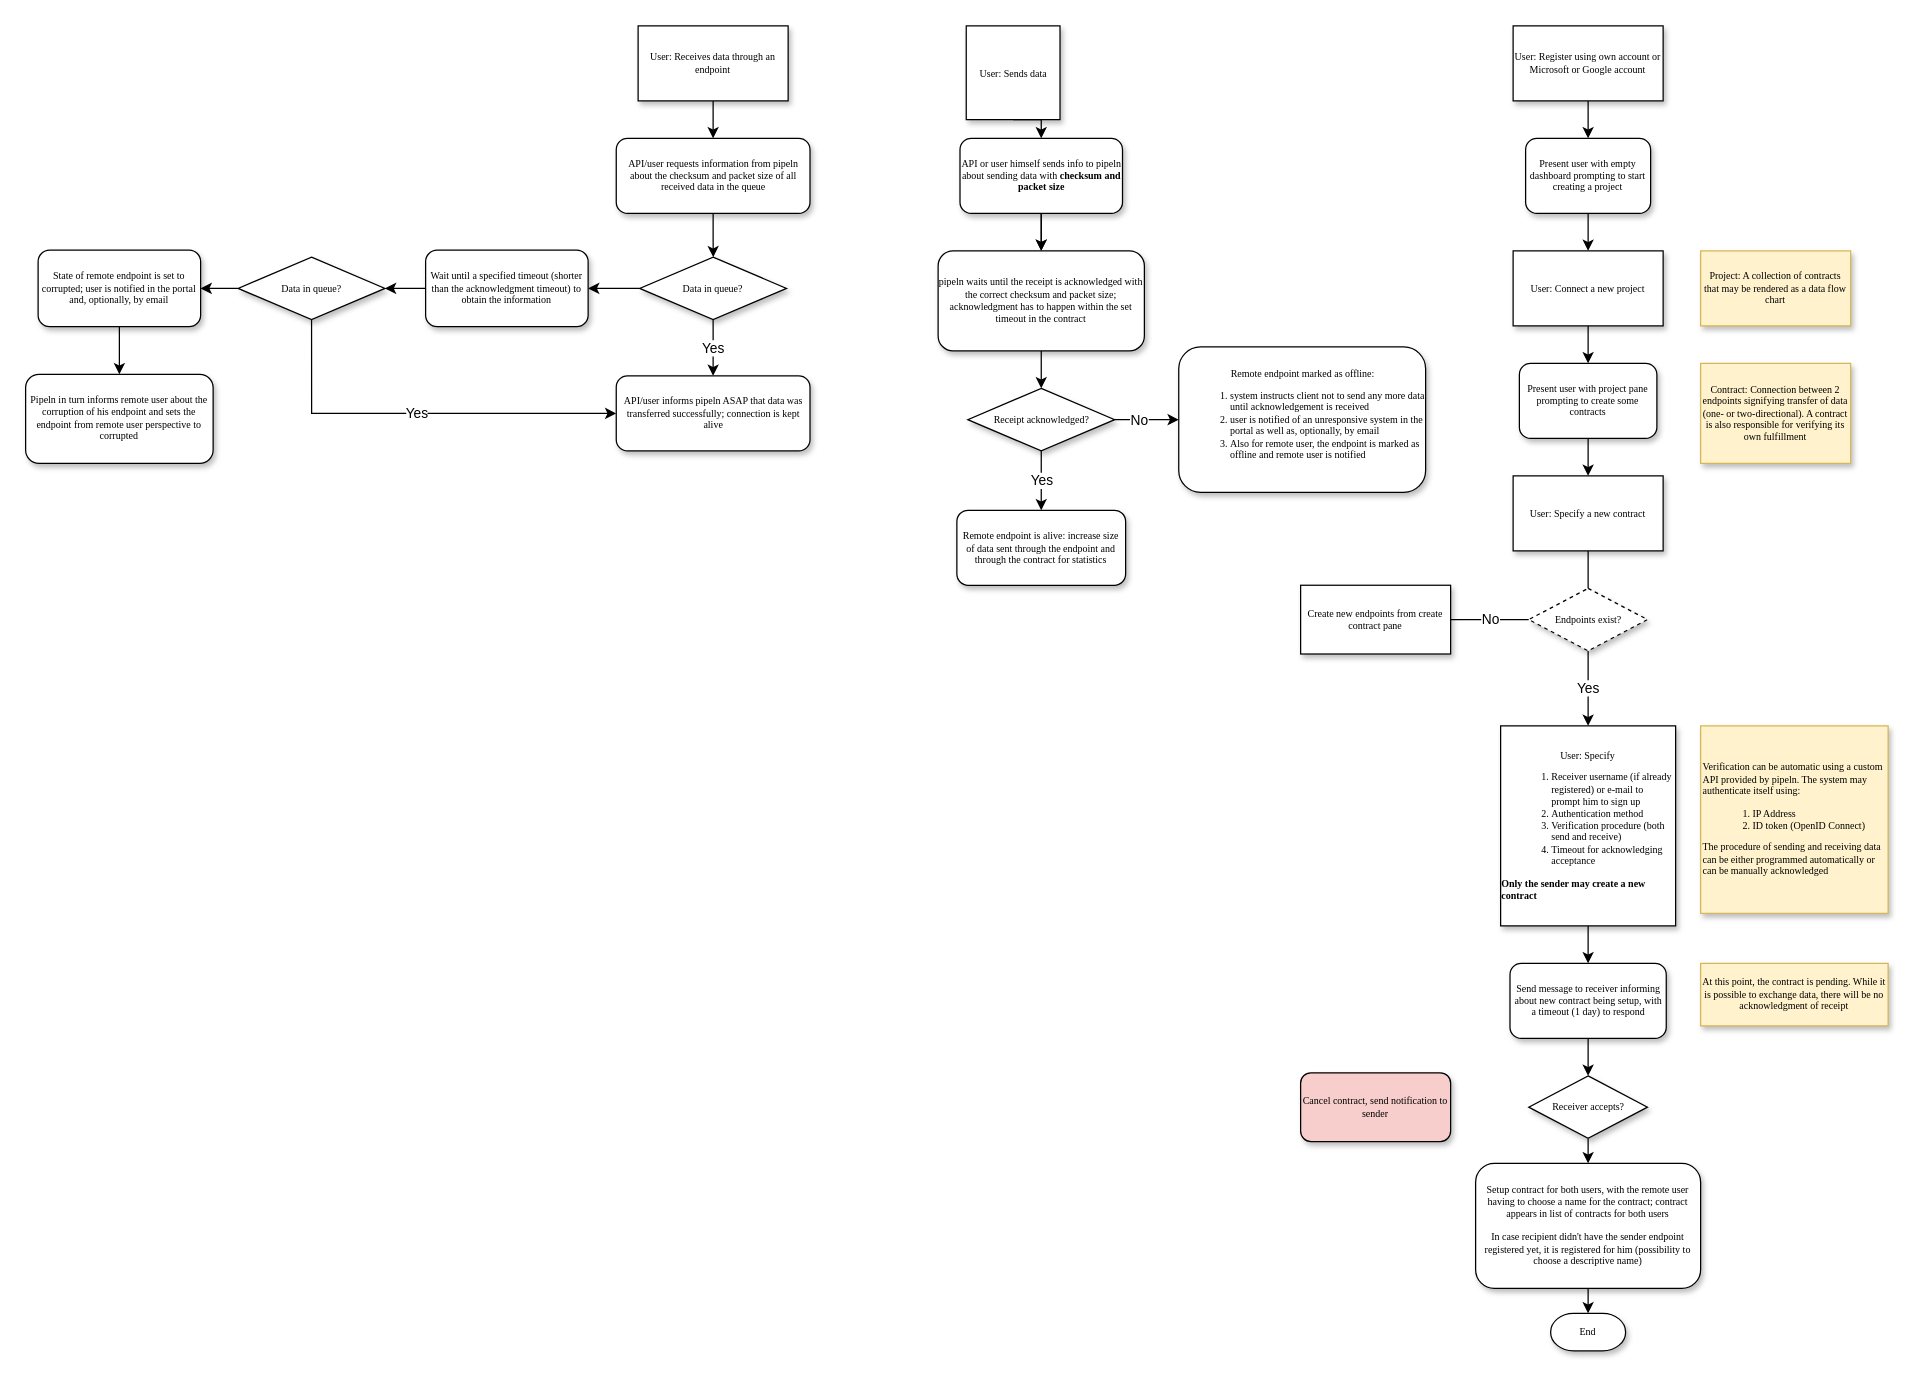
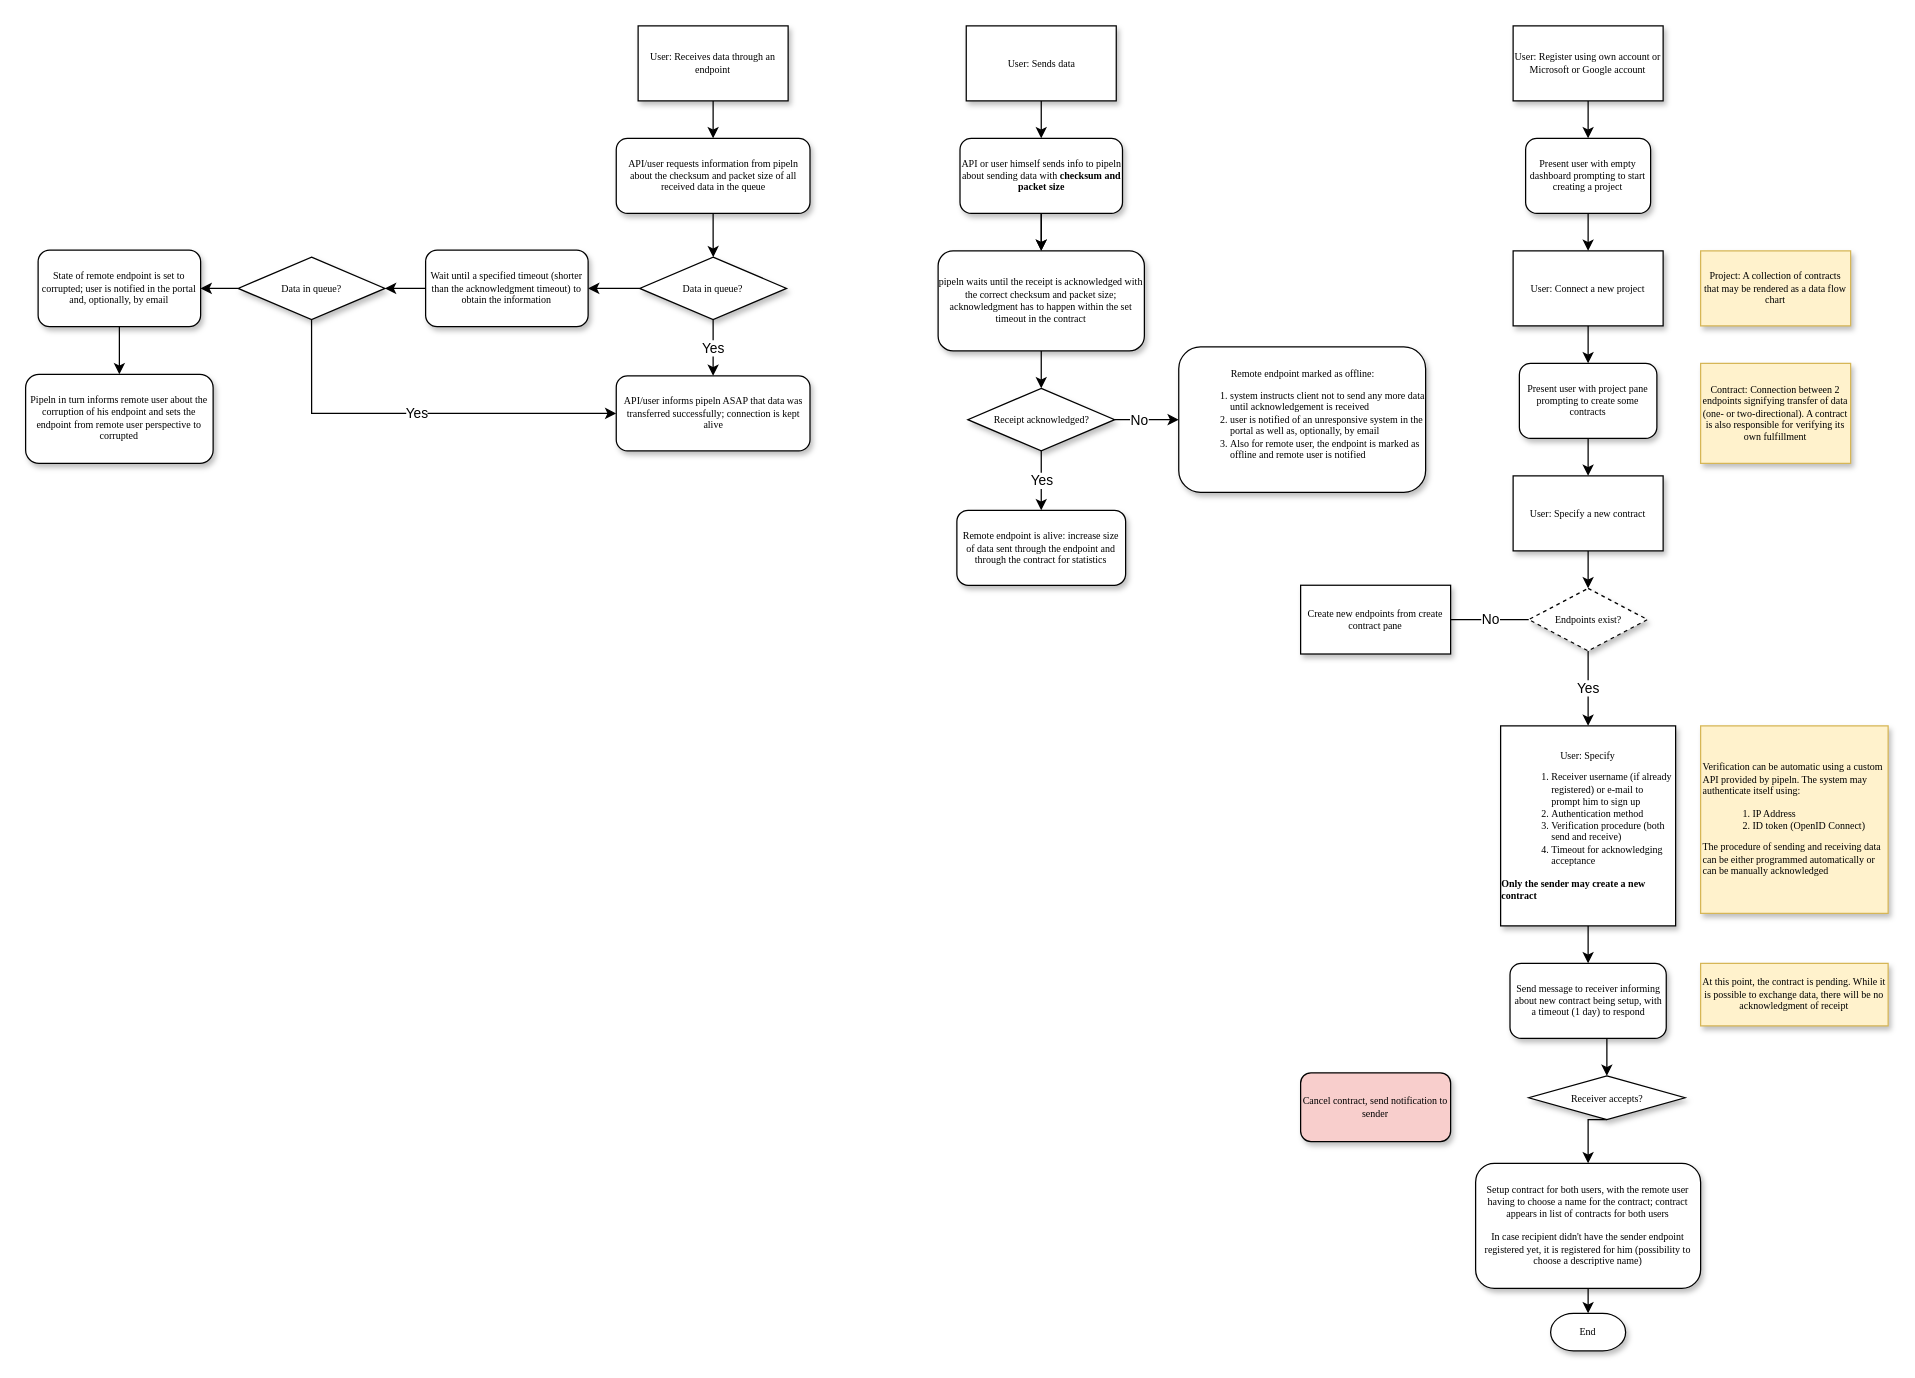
- <mxCell id="31" value="User: Sends data" style="rounded=0;whiteSpace=wrap;html=1;shadow=1;labelBackgroundColor=none;strokeWidth=1;fontFamily=Verdana;fontSize=8;align=center;" parent="1" vertex="1"><mxGeometry x="772.5" y="20" width="75" height="75" as="geometry" /></mxCell>
+ <mxCell id="31" value="User: Sends data" style="rounded=0;whiteSpace=wrap;html=1;shadow=1;labelBackgroundColor=none;strokeWidth=1;fontFamily=Verdana;fontSize=8;align=center;" parent="1" vertex="1"><mxGeometry x="772.5" y="20" width="120" height="60" as="geometry" /></mxCell>
- <mxCell id="11" style="edgeStyle=orthogonalEdgeStyle;rounded=0;orthogonalLoop=1;jettySize=auto;html=1;exitX=0.5;exitY=1;exitDx=0;exitDy=0;entryX=0.5;entryY=0;entryDx=0;entryDy=0;endArrow=none;" parent="1" source="12" target="16" edge="1"><mxGeometry relative="1" as="geometry" /></mxCell>
+ <mxCell id="11" style="edgeStyle=orthogonalEdgeStyle;rounded=0;orthogonalLoop=1;jettySize=auto;html=1;exitX=0.5;exitY=1;exitDx=0;exitDy=0;entryX=0.5;entryY=0;entryDx=0;entryDy=0;" parent="1" source="12" target="16" edge="1"><mxGeometry relative="1" as="geometry" /></mxCell>
- <mxCell id="26" value="Receiver accepts?" style="rhombus;whiteSpace=wrap;html=1;rounded=0;shadow=1;labelBackgroundColor=none;strokeWidth=1;fontFamily=Verdana;fontSize=8;align=center;" parent="1" vertex="1"><mxGeometry x="1222.5" y="860" width="95" height="50" as="geometry" /></mxCell>
+ <mxCell id="26" value="Receiver accepts?" style="rhombus;whiteSpace=wrap;html=1;rounded=0;shadow=1;labelBackgroundColor=none;strokeWidth=1;fontFamily=Verdana;fontSize=8;align=center;" parent="1" vertex="1"><mxGeometry x="1222.5" y="860" width="125" height="35" as="geometry" /></mxCell>
